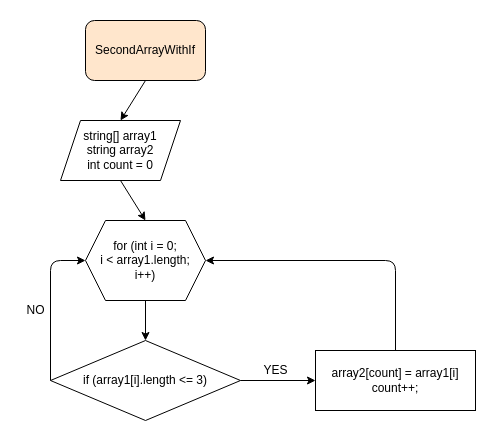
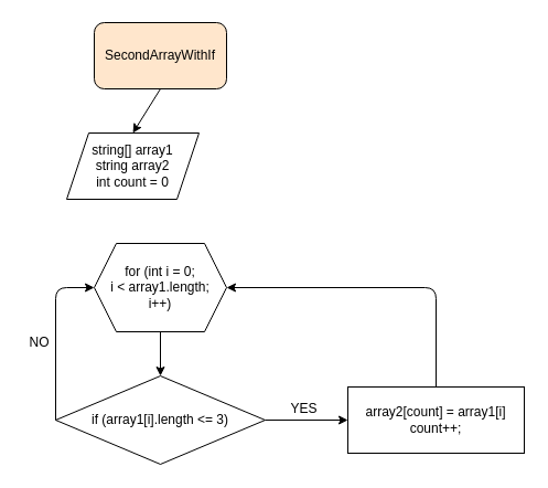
- <mxCell id="4" style="edgeStyle=none;html=1;exitX=0.5;exitY=1;exitDx=0;exitDy=0;entryX=0.5;entryY=0;entryDx=0;entryDy=0;" edge="1" parent="1" source="5" target="7"><mxGeometry relative="1" as="geometry" /></mxCell>
